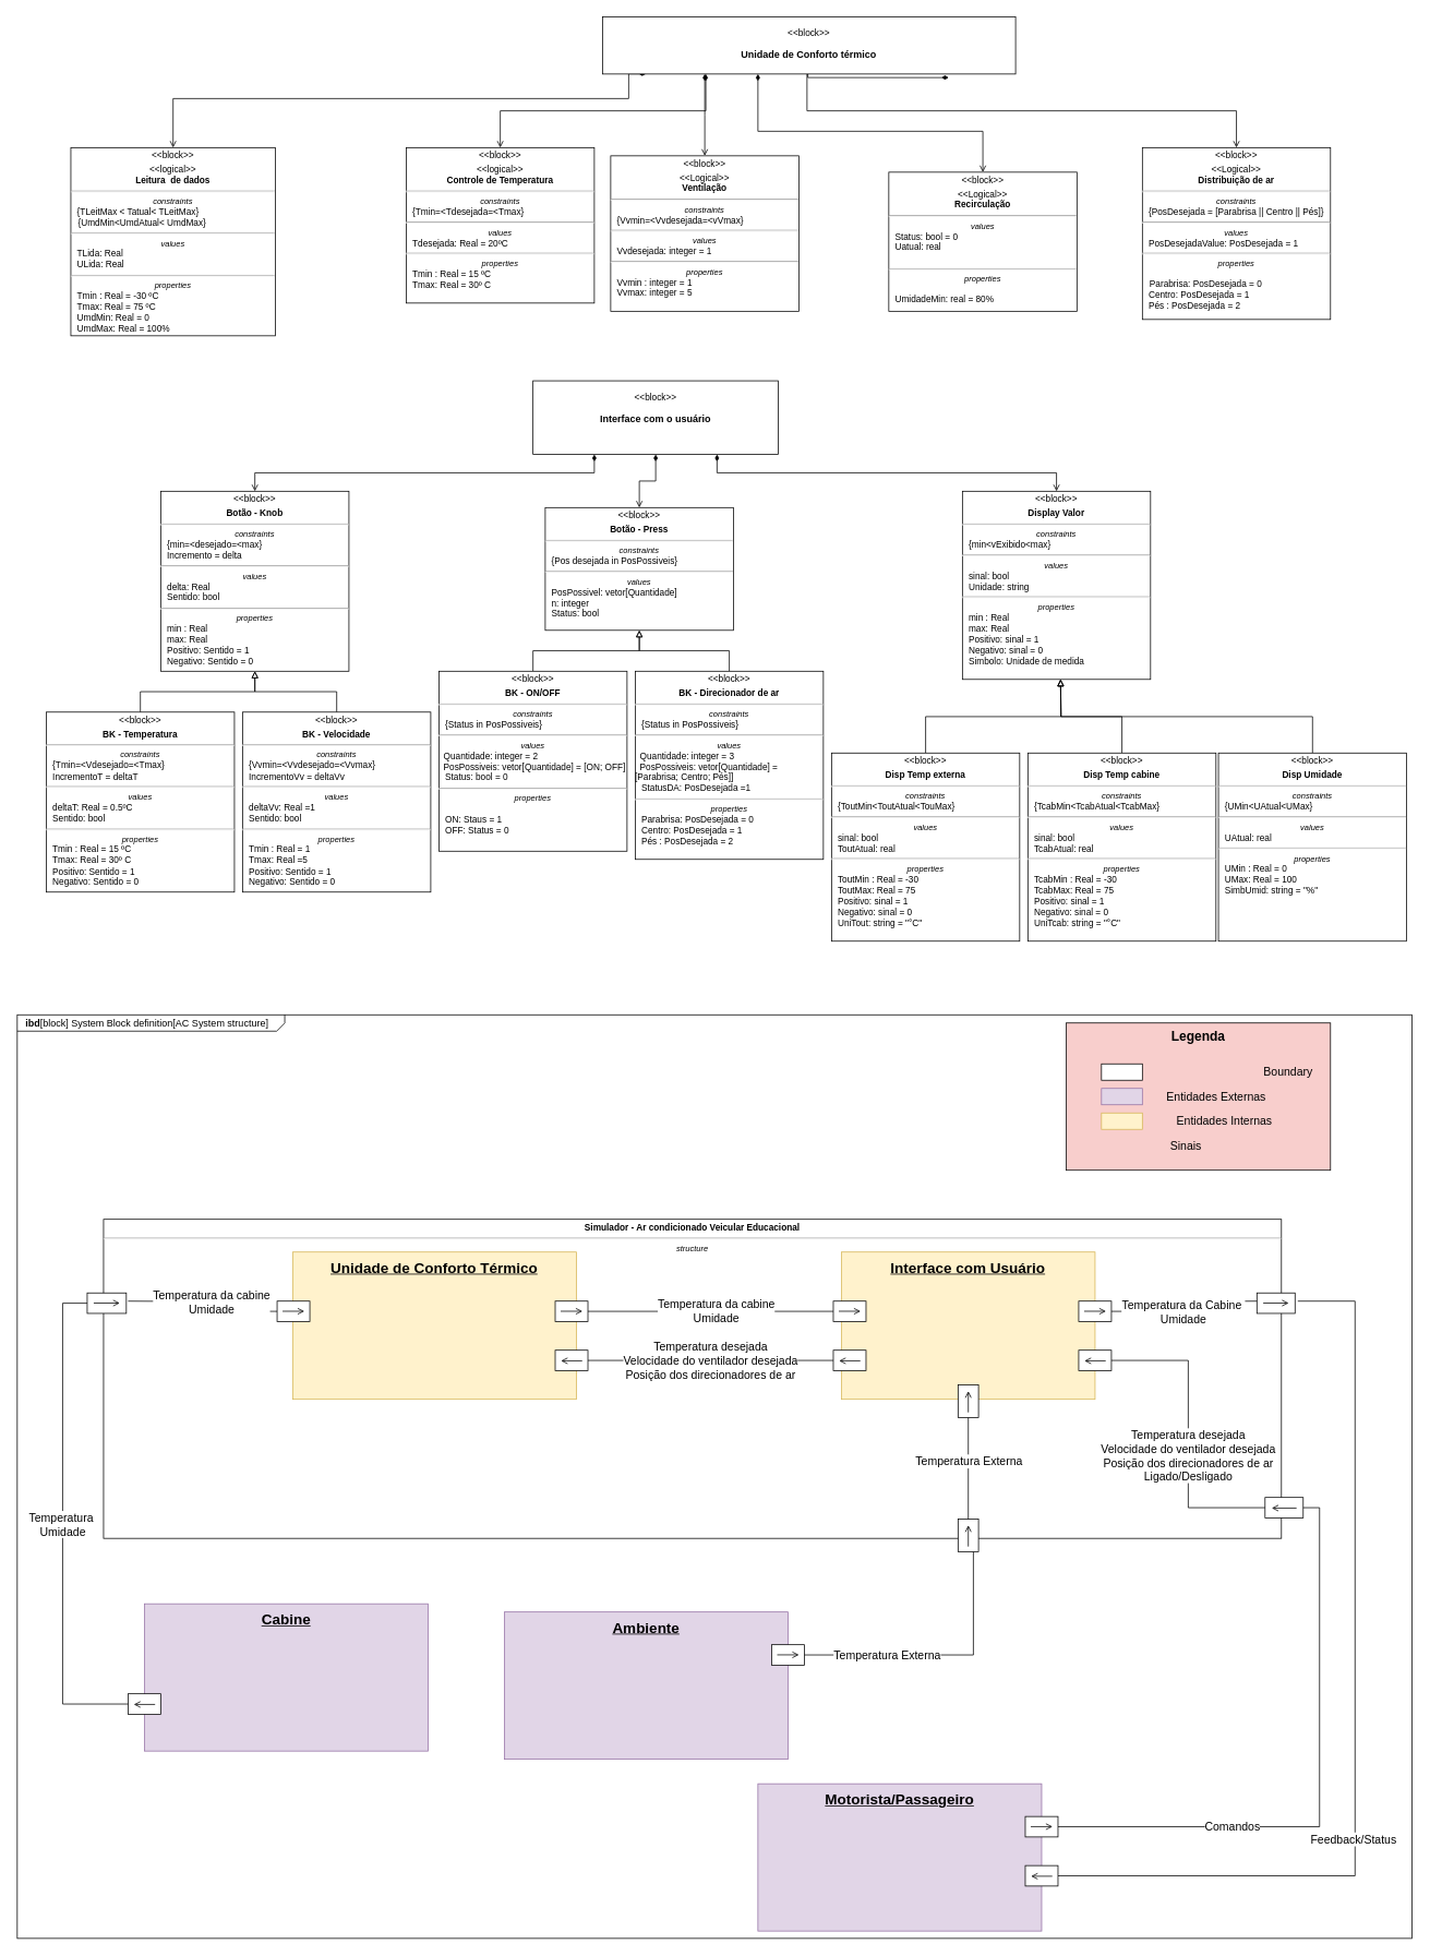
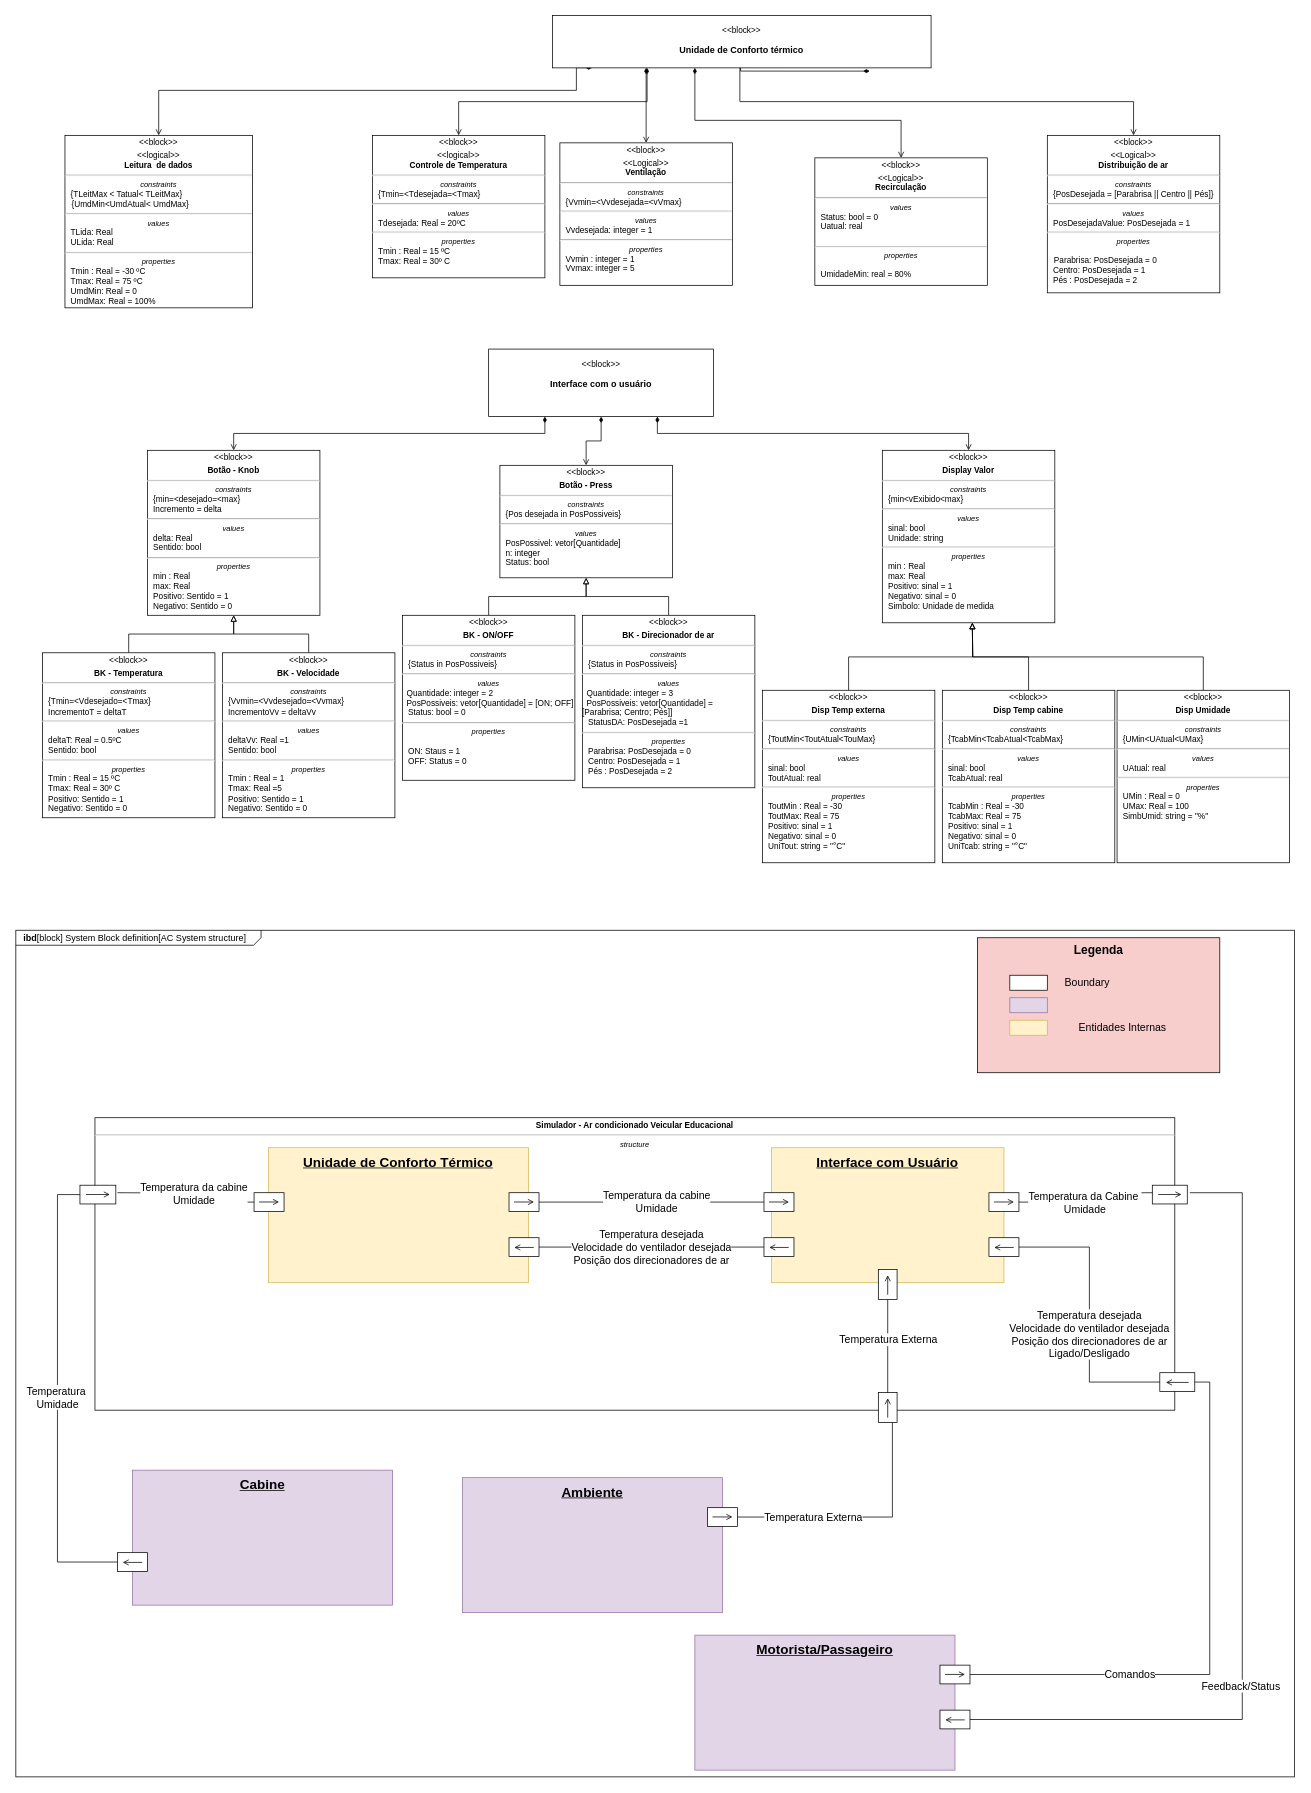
- <mxCell id="121" value="Boundary" style="text;html=1;align=center;verticalAlign=middle;resizable=0;points=[];autosize=1;strokeColor=none;fillColor=none;fontSize=14;" vertex="1" parent="1"><mxGeometry x="1534" y="1300" width="80" height="20" as="geometry" /></mxCell>
+ <mxCell id="121" value="Boundary" style="text;html=1;align=center;verticalAlign=middle;resizable=0;points=[];autosize=1;strokeColor=none;fillColor=none;fontSize=14;" vertex="1" parent="1"><mxGeometry x="1409" y="1300" width="80" height="20" as="geometry" /></mxCell>
- <mxCell id="122" value="Entidades Externas" style="text;html=1;align=center;verticalAlign=middle;resizable=0;points=[];autosize=1;strokeColor=none;fillColor=none;fontSize=14;" vertex="1" parent="1"><mxGeometry x="1416" y="1330" width="140" height="20" as="geometry" /></mxCell>
- <mxCell id="124" value="Sinais" style="text;html=1;align=center;verticalAlign=middle;resizable=0;points=[];autosize=1;strokeColor=none;fillColor=none;fontSize=14;" vertex="1" parent="1"><mxGeometry x="1424" y="1390" width="50" height="20" as="geometry" /></mxCell>
